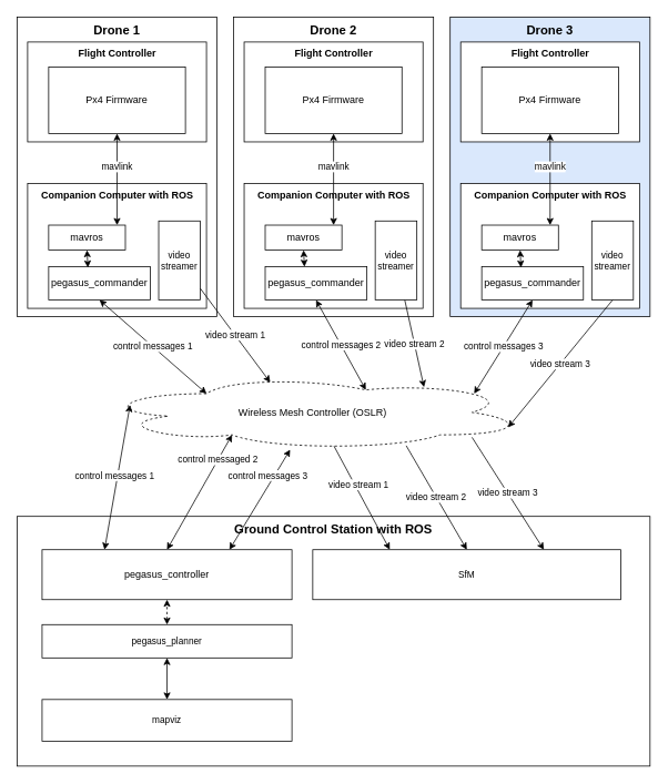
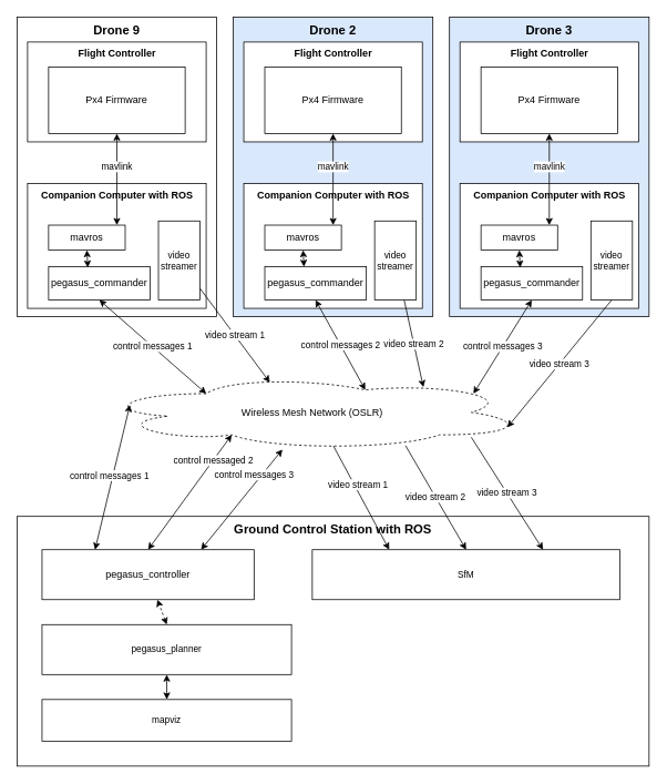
- <mxCell id="3" value="&lt;b&gt;&lt;font style=&quot;font-size: 15px&quot;&gt;Drone 1&lt;/font&gt;&lt;/b&gt;" style="rounded=0;whiteSpace=wrap;html=1;labelPosition=center;verticalLabelPosition=middle;align=center;verticalAlign=top;" vertex="1" parent="2"><mxGeometry width="240" height="360" as="geometry" /></mxCell>
+ <mxCell id="3" value="&lt;b&gt;&lt;font style=&quot;font-size: 15px&quot;&gt;Drone 9&lt;/font&gt;&lt;/b&gt;" style="rounded=0;whiteSpace=wrap;html=1;labelPosition=center;verticalLabelPosition=middle;align=center;verticalAlign=top;" vertex="1" parent="2"><mxGeometry width="240" height="360" as="geometry" /></mxCell>
- <mxCell id="14" value="&lt;b&gt;&lt;font style=&quot;font-size: 15px&quot;&gt;Drone 2&lt;/font&gt;&lt;/b&gt;" style="rounded=0;whiteSpace=wrap;html=1;labelPosition=center;verticalLabelPosition=middle;align=center;verticalAlign=top;" vertex="1" parent="13"><mxGeometry width="240" height="360" as="geometry" /></mxCell>
+ <mxCell id="14" value="&lt;b&gt;&lt;font style=&quot;font-size: 15px&quot;&gt;Drone 2&lt;/font&gt;&lt;/b&gt;" style="rounded=0;whiteSpace=wrap;html=1;labelPosition=center;verticalLabelPosition=middle;align=center;verticalAlign=top;fillColor=#dae8fc;" vertex="1" parent="13"><mxGeometry width="240" height="360" as="geometry" /></mxCell>
- <mxCell id="12" value="Wireless Mesh Controller (OSLR)" style="ellipse;shape=cloud;whiteSpace=wrap;html=1;dashed=1;" vertex="1" parent="1"><mxGeometry x="120" y="450" width="510" height="90" as="geometry" /></mxCell>
+ <mxCell id="12" value="Wireless Mesh Network (OSLR)" style="ellipse;shape=cloud;whiteSpace=wrap;html=1;dashed=1;" vertex="1" parent="1"><mxGeometry x="120" y="450" width="510" height="90" as="geometry" /></mxCell>
- <mxCell id="40" value="pegasus_controller" style="rounded=0;whiteSpace=wrap;html=1;" vertex="1" parent="1"><mxGeometry x="50" y="660" width="300" height="60" as="geometry" /></mxCell>
+ <mxCell id="40" value="pegasus_controller" style="rounded=0;whiteSpace=wrap;html=1;" vertex="1" parent="1"><mxGeometry x="50" y="660" width="255" height="60" as="geometry" /></mxCell>
- <mxCell id="49" value="pegasus_planner" style="rounded=0;whiteSpace=wrap;html=1;fontSize=11;" vertex="1" parent="1"><mxGeometry x="50" y="750" width="300" height="40" as="geometry" /></mxCell>
+ <mxCell id="49" value="pegasus_planner" style="rounded=0;whiteSpace=wrap;html=1;fontSize=11;" vertex="1" parent="1"><mxGeometry x="50" y="750" width="300" height="60" as="geometry" /></mxCell>
